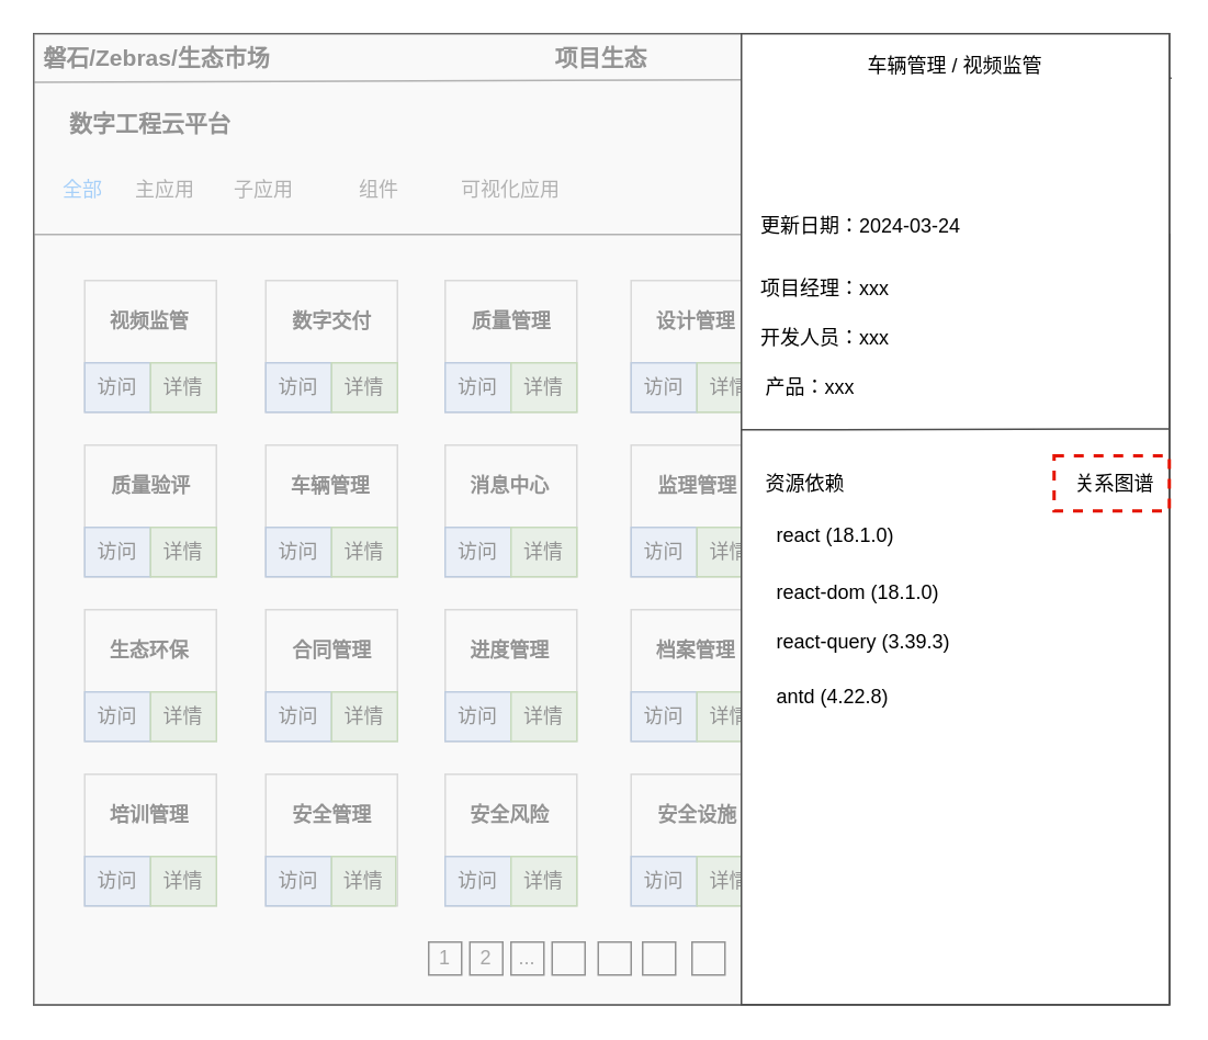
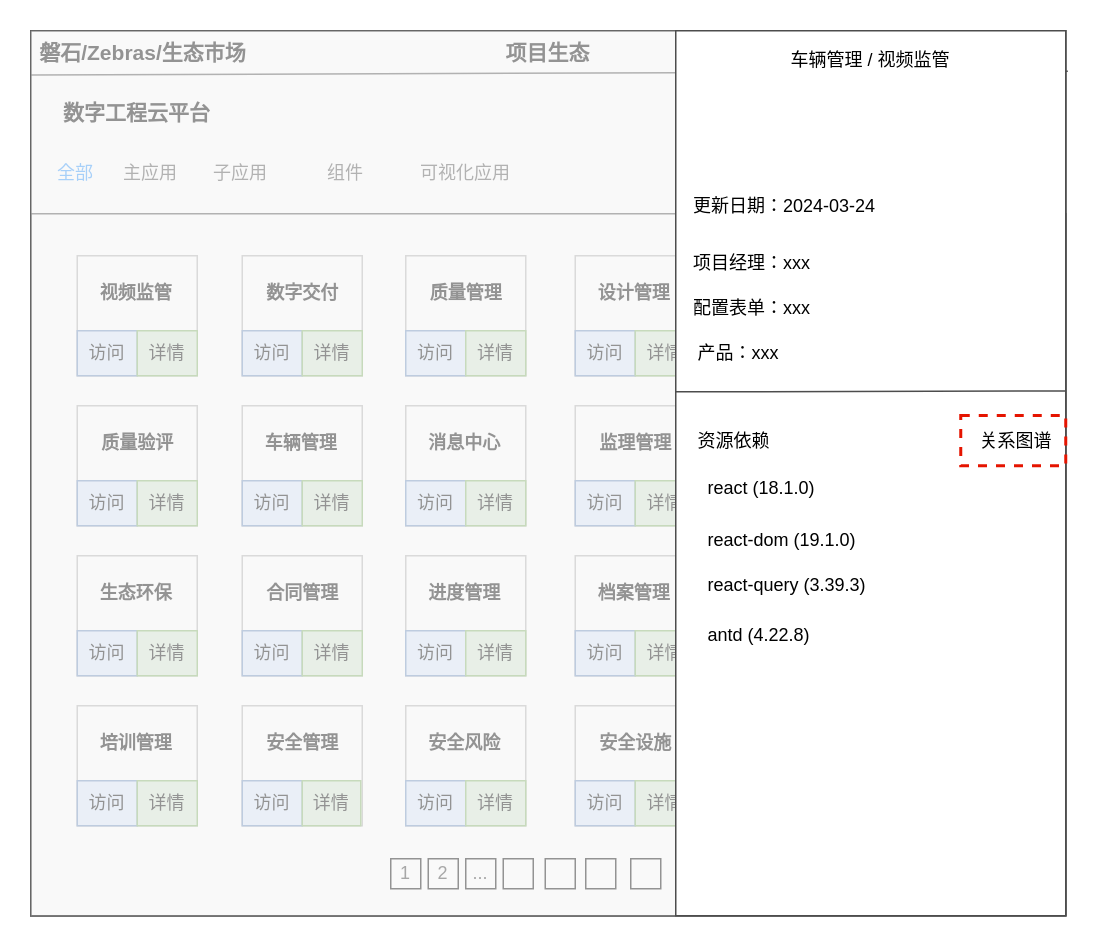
- <mxCell id="123" value="开发人员：xxx" style="text;html=1;align=left;verticalAlign=middle;whiteSpace=wrap;rounded=0;" vertex="1" parent="1"><mxGeometry x="460" y="190" width="240" height="30" as="geometry" /></mxCell>
+ <mxCell id="123" value="配置表单：xxx" style="text;html=1;align=left;verticalAlign=middle;whiteSpace=wrap;rounded=0;" vertex="1" parent="1"><mxGeometry x="460" y="190" width="240" height="30" as="geometry" /></mxCell>
- <mxCell id="129" value="&amp;nbsp; react-dom (18.1.0)" style="text;html=1;align=left;verticalAlign=middle;whiteSpace=wrap;rounded=0;sketch=1;curveFitting=1;jiggle=2;" vertex="1" parent="1"><mxGeometry x="462.5" y="345" width="110" height="30" as="geometry" /></mxCell>
+ <mxCell id="129" value="&amp;nbsp; react-dom (19.1.0)" style="text;html=1;align=left;verticalAlign=middle;whiteSpace=wrap;rounded=0;sketch=1;curveFitting=1;jiggle=2;" vertex="1" parent="1"><mxGeometry x="462.5" y="345" width="110" height="30" as="geometry" /></mxCell>
